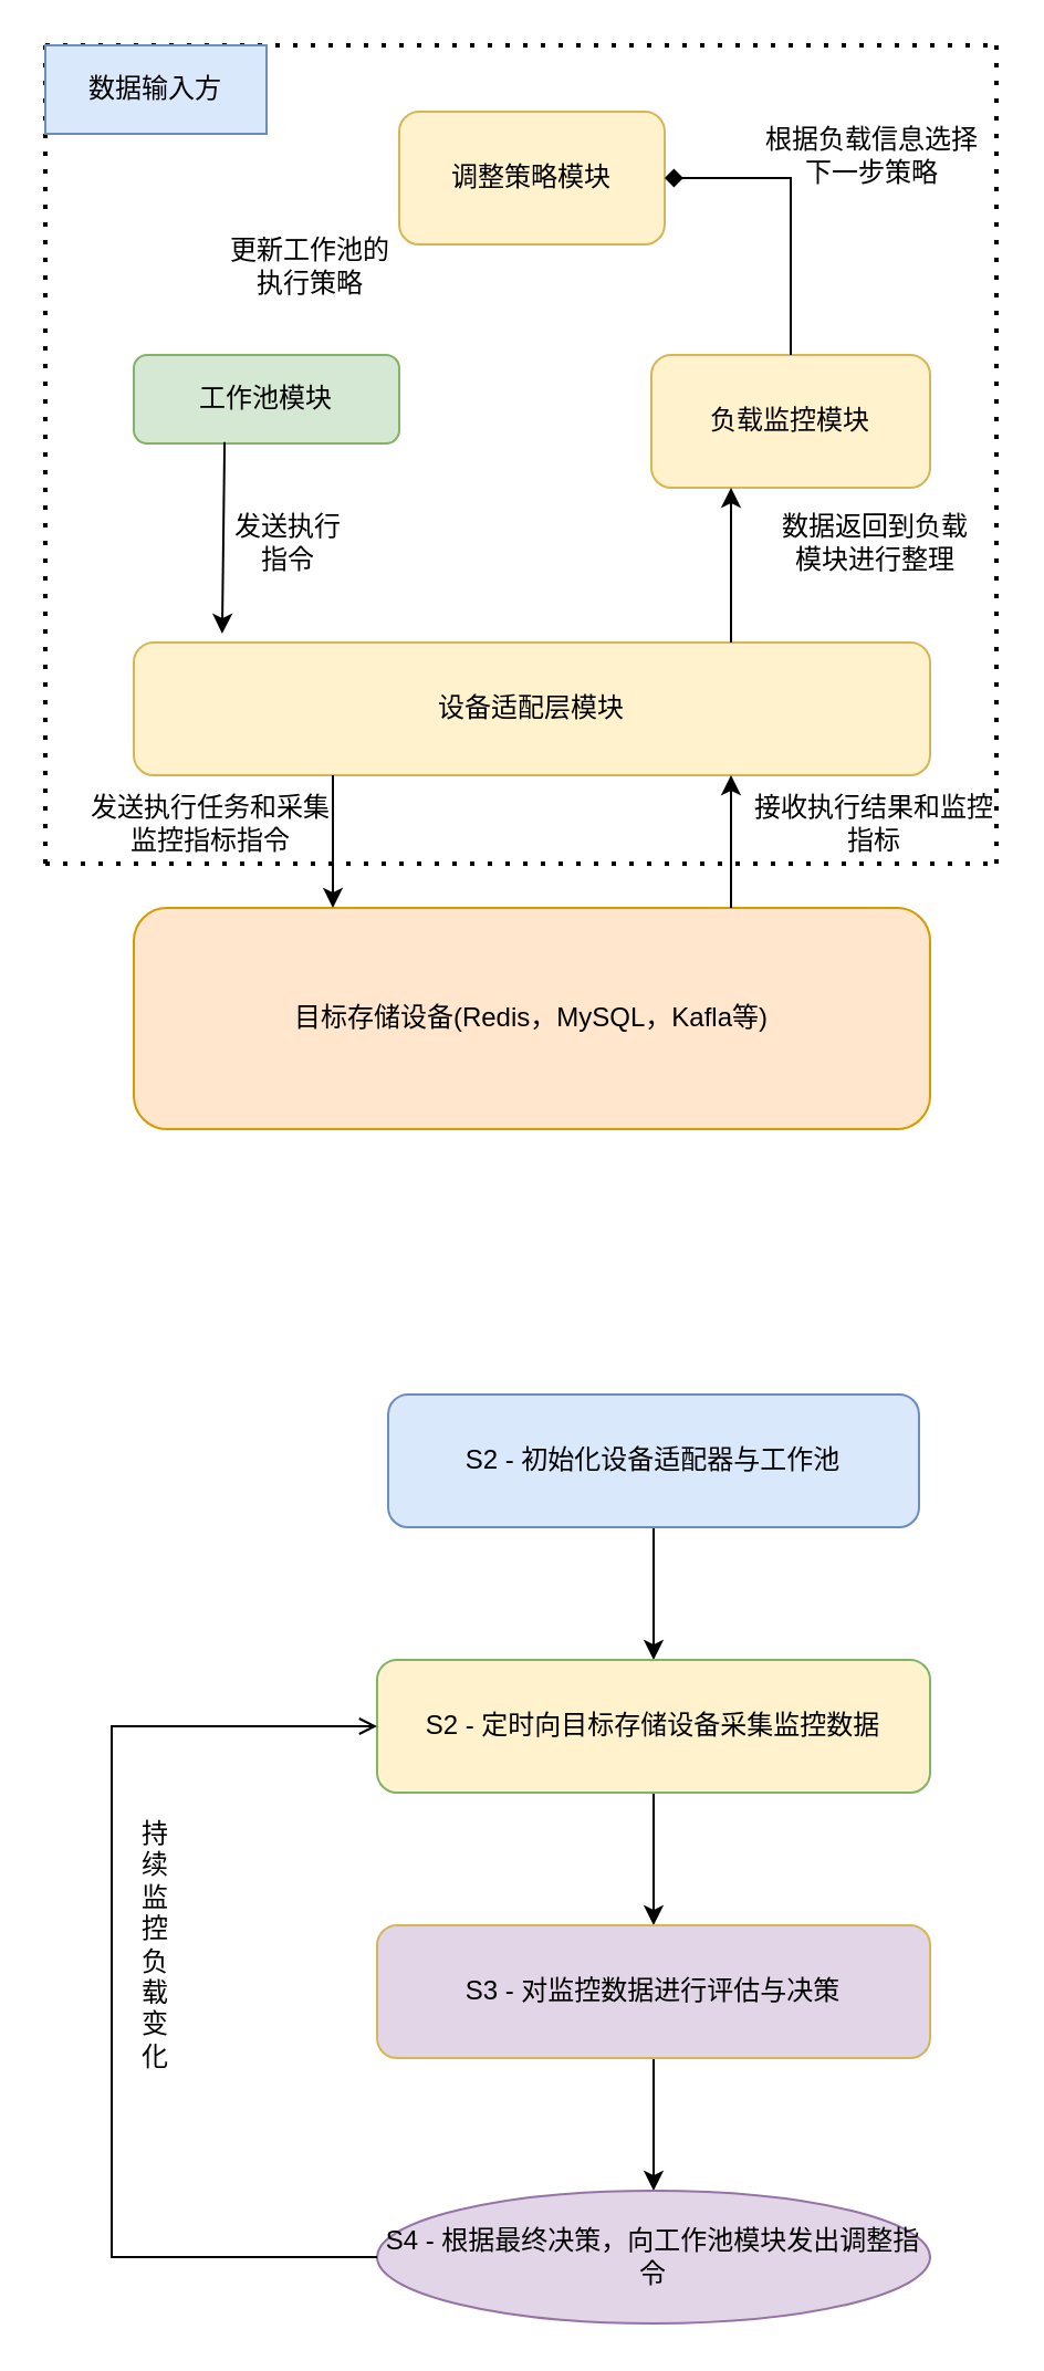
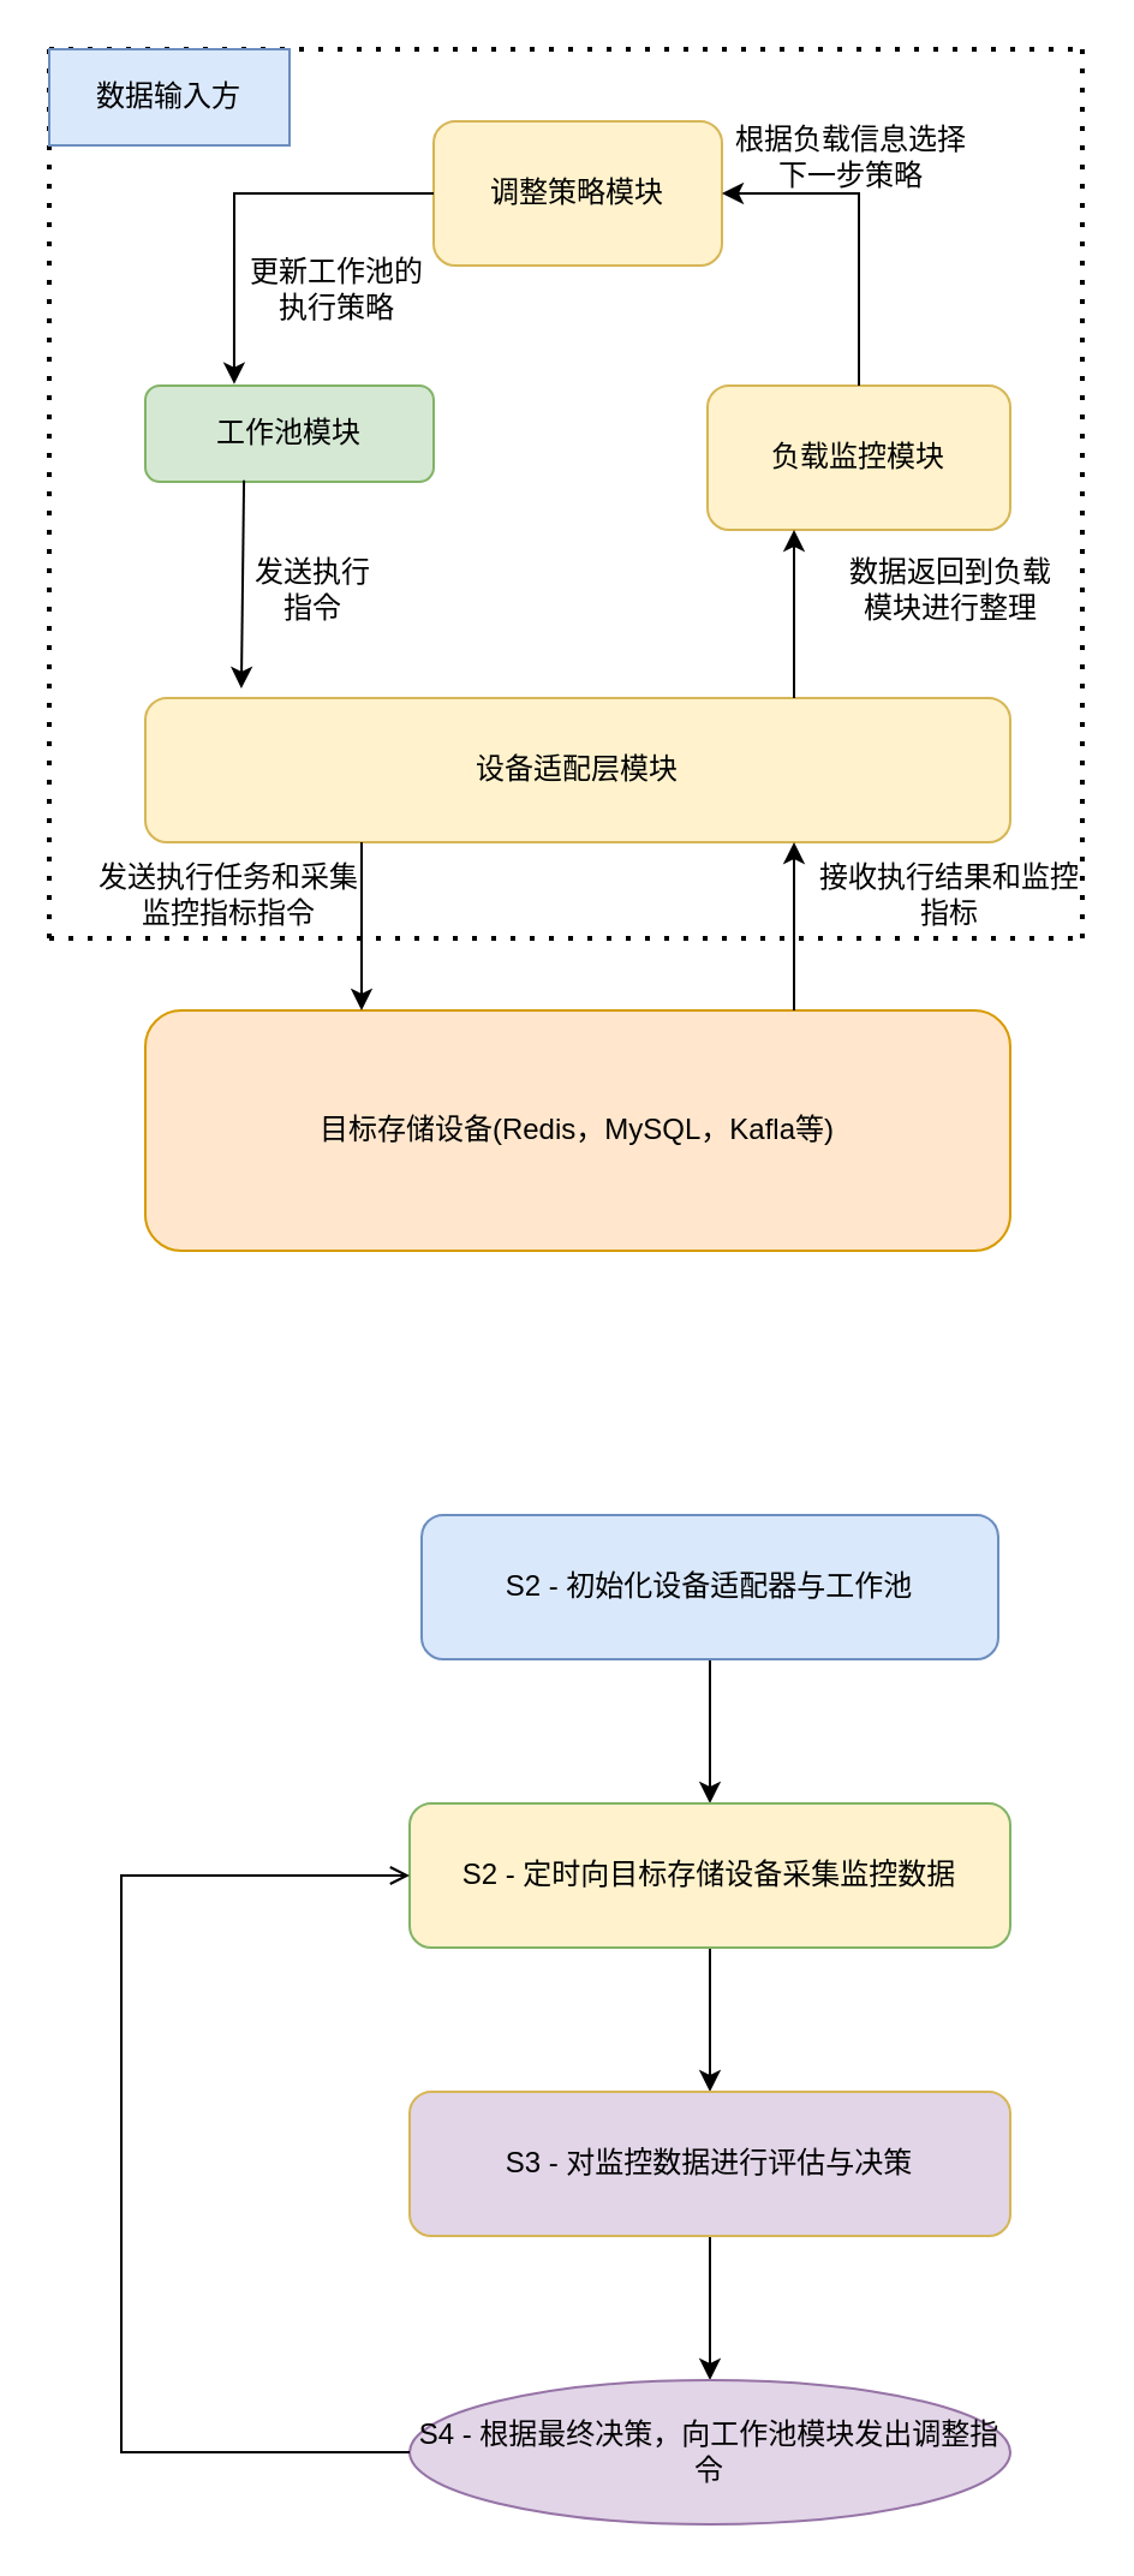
- <mxCell id="23" value="根据负载信息选择下一步策略" style="text;html=1;align=center;verticalAlign=middle;whiteSpace=wrap;rounded=0;" vertex="1" parent="1"><mxGeometry x="341" y="55" width="106" height="30" as="geometry" /></mxCell>
+ <mxCell id="23" value="根据负载信息选择下一步策略" style="text;html=1;align=center;verticalAlign=middle;whiteSpace=wrap;rounded=0;" vertex="1" parent="1"><mxGeometry x="301" y="50" width="106" height="30" as="geometry" /></mxCell>
+ <mxCell id="12" value="" style="endArrow=classic;html=1;rounded=0;exitX=0;exitY=0.5;exitDx=0;exitDy=0;entryX=0.308;entryY=-0.017;entryDx=0;entryDy=0;entryPerimeter=0;" edge="1" parent="1" source="4" target="2"><mxGeometry width="50" height="50" relative="1" as="geometry"><mxPoint x="330" y="430" as="sourcePoint" /><mxPoint x="380" y="380" as="targetPoint" /><Array as="points"><mxPoint x="97" y="80" /></Array></mxGeometry></mxCell>
- <mxCell id="22" value="" style="endArrow=diamond;html=1;rounded=0;exitX=0.5;exitY=0;exitDx=0;exitDy=0;entryX=1;entryY=0.5;entryDx=0;entryDy=0;" edge="1" parent="1" source="3" target="4"><mxGeometry width="50" height="50" relative="1" as="geometry"><mxPoint x="330" y="430" as="sourcePoint" /><mxPoint x="380" y="380" as="targetPoint" /><Array as="points"><mxPoint x="357" y="80" /></Array></mxGeometry></mxCell>
+ <mxCell id="22" value="" style="endArrow=classic;html=1;rounded=0;exitX=0.5;exitY=0;exitDx=0;exitDy=0;entryX=1;entryY=0.5;entryDx=0;entryDy=0;" edge="1" parent="1" source="3" target="4"><mxGeometry width="50" height="50" relative="1" as="geometry"><mxPoint x="330" y="430" as="sourcePoint" /><mxPoint x="380" y="380" as="targetPoint" /><Array as="points"><mxPoint x="357" y="80" /></Array></mxGeometry></mxCell>
- <mxCell id="6" value="目标存储设备(Redis，MySQL，Kafla等)" style="rounded=1;whiteSpace=wrap;html=1;fillColor=#ffe6cc;strokeColor=#d79b00;" vertex="1" parent="1"><mxGeometry x="60" y="410" width="360" height="100" as="geometry" /></mxCell>
+ <mxCell id="6" value="目标存储设备(Redis，MySQL，Kafla等)" style="rounded=1;whiteSpace=wrap;html=1;fillColor=#ffe6cc;strokeColor=#d79b00;" vertex="1" parent="1"><mxGeometry x="60" y="420" width="360" height="100" as="geometry" /></mxCell>
- <mxCell id="32" value="持续监控负载变化" style="text;html=1;align=center;verticalAlign=middle;whiteSpace=wrap;rounded=0;" vertex="1" parent="1"><mxGeometry x="60" y="798" width="20" height="161" as="geometry" /></mxCell>
